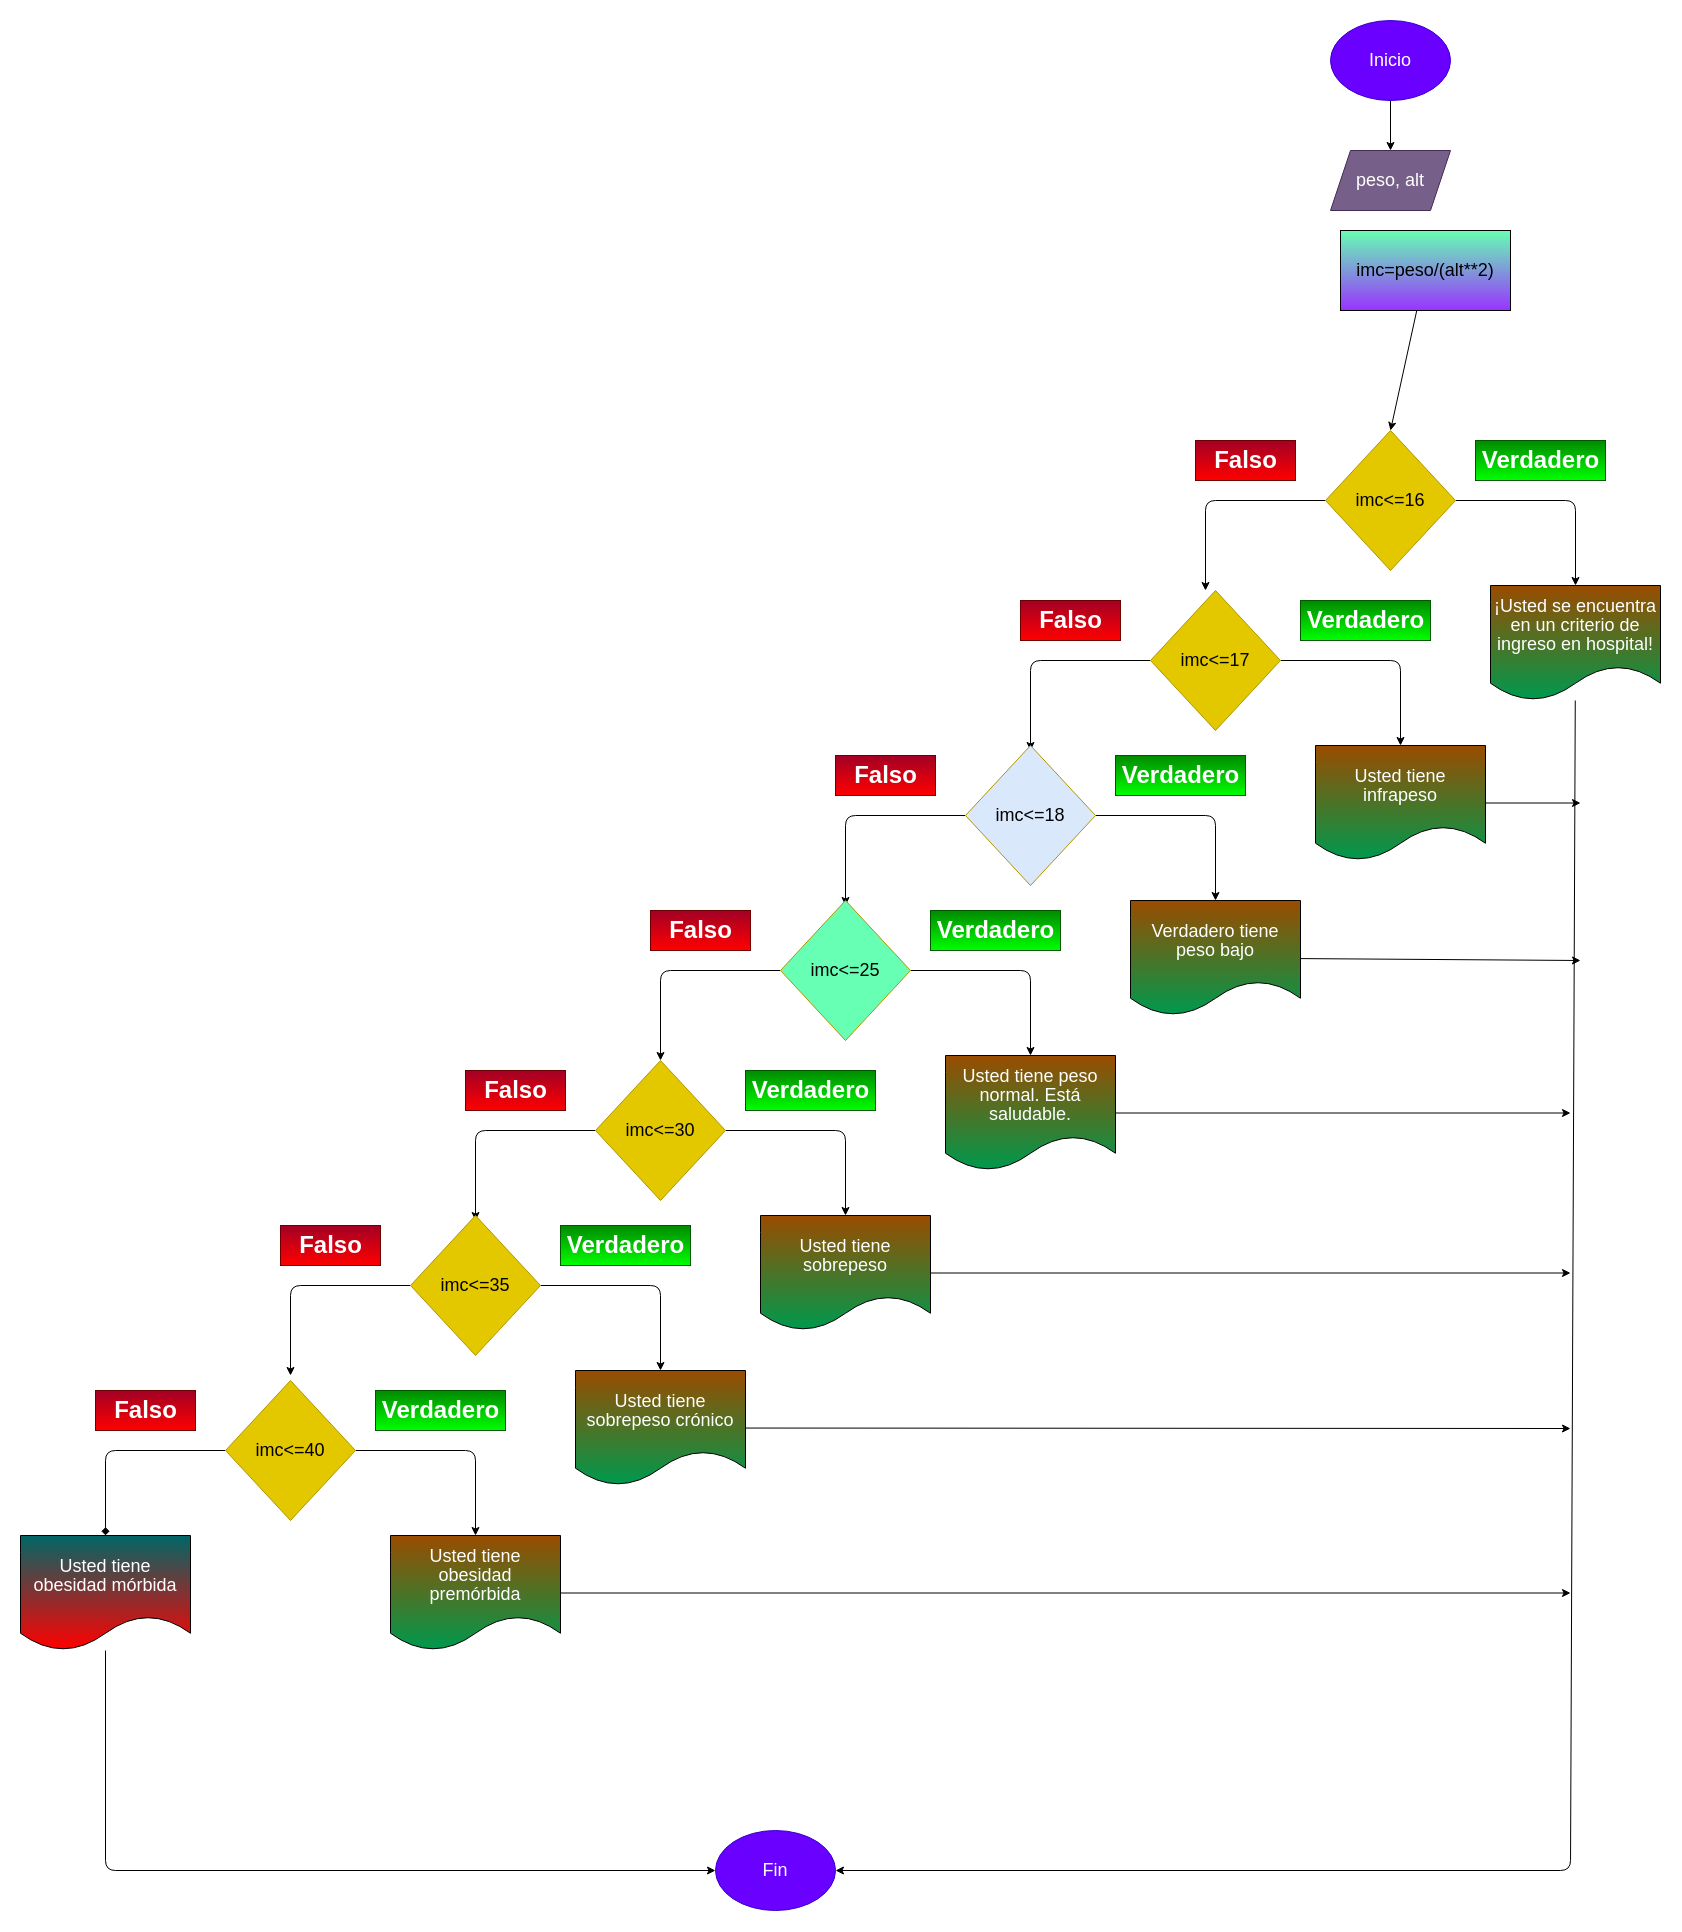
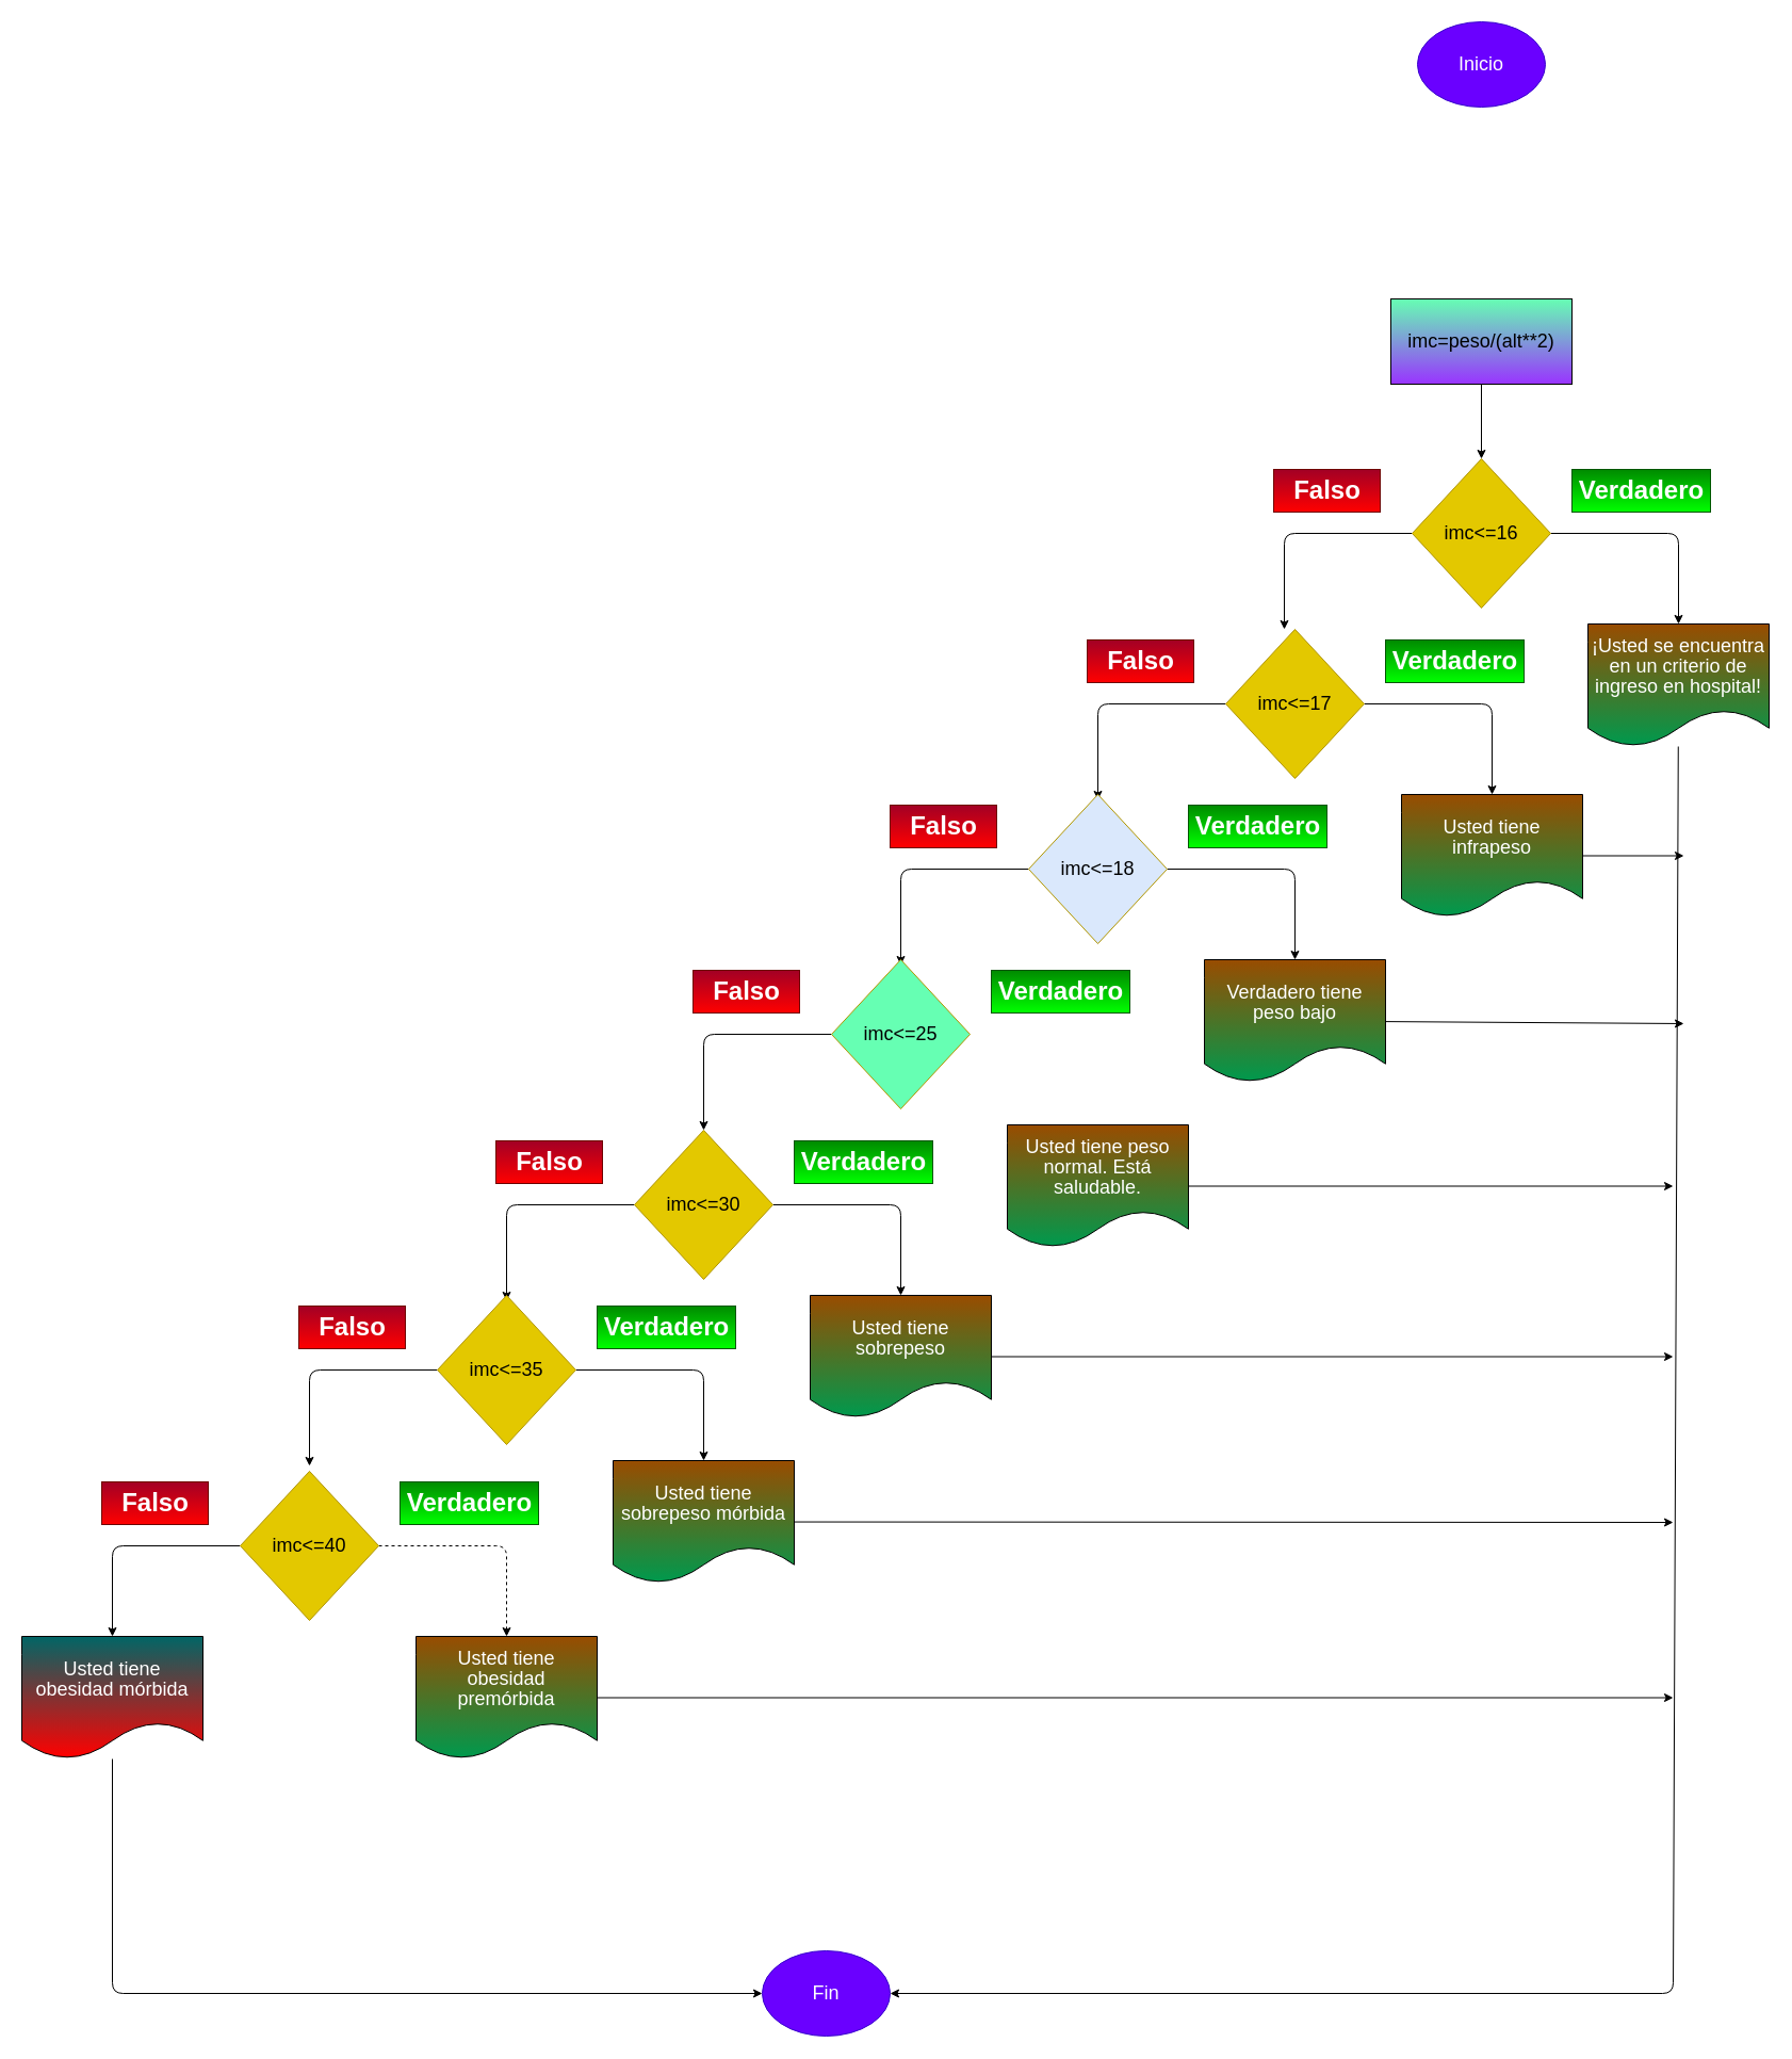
- <mxCell id="2" value="" style="edgeStyle=none;html=1;fontSize=18;" parent="1" source="3" target="4" edge="1"><mxGeometry relative="1" as="geometry" /></mxCell>
- <mxCell id="4" value="&lt;span style=&quot;font-size: 18px&quot;&gt;peso, alt&lt;/span&gt;" style="shape=parallelogram;perimeter=parallelogramPerimeter;whiteSpace=wrap;html=1;fixedSize=1;fillColor=#76608a;fontColor=#ffffff;strokeColor=#432D57;" parent="1" vertex="1"><mxGeometry x="1330" y="150" width="120" height="60" as="geometry" /></mxCell>
- <mxCell id="14" value="&lt;font style=&quot;font-size: 18px&quot;&gt;imc=peso/(alt**2)&lt;/font&gt;" style="rounded=0;whiteSpace=wrap;html=1;gradientColor=#9933FF;fillColor=#66FFB3;" vertex="1" parent="1"><mxGeometry x="1340" y="230" width="170" height="80" as="geometry" /></mxCell>
+ <mxCell id="14" value="&lt;font style=&quot;font-size: 18px&quot;&gt;imc=peso/(alt**2)&lt;/font&gt;" style="rounded=0;whiteSpace=wrap;html=1;gradientColor=#9933FF;fillColor=#66FFB3;" vertex="1" parent="1"><mxGeometry x="1305" y="280" width="170" height="80" as="geometry" /></mxCell>
- <mxCell id="29" style="edgeStyle=none;html=1;entryX=0.5;entryY=0;entryDx=0;entryDy=0;fontSize=18;" edge="1" parent="1" source="31" target="33"><mxGeometry relative="1" as="geometry"><Array as="points"><mxPoint x="1030" y="970" /></Array></mxGeometry></mxCell>
- <mxCell id="47" value="&lt;div style=&quot;line-height: 19px&quot;&gt;&lt;font style=&quot;font-size: 18px&quot; color=&quot;#ffffff&quot;&gt;Usted tiene sobrepeso crónico&lt;/font&gt;&lt;/div&gt;" style="shape=document;whiteSpace=wrap;html=1;boundedLbl=1;fontSize=18;gradientColor=#00994D;fillColor=#994C00;" vertex="1" parent="1"><mxGeometry x="575" y="1370" width="170" height="115" as="geometry" /></mxCell>
+ <mxCell id="47" value="&lt;div style=&quot;line-height: 19px&quot;&gt;&lt;font style=&quot;font-size: 18px&quot; color=&quot;#ffffff&quot;&gt;Usted tiene sobrepeso mórbida&lt;/font&gt;&lt;/div&gt;" style="shape=document;whiteSpace=wrap;html=1;boundedLbl=1;fontSize=18;gradientColor=#00994D;fillColor=#994C00;" vertex="1" parent="1"><mxGeometry x="575" y="1370" width="170" height="115" as="geometry" /></mxCell>
- <mxCell id="50" style="edgeStyle=none;html=1;entryX=0.5;entryY=0;entryDx=0;entryDy=0;fontSize=18;" edge="1" parent="1" source="52" target="54"><mxGeometry relative="1" as="geometry"><Array as="points"><mxPoint x="475" y="1450" /></Array></mxGeometry></mxCell>
+ <mxCell id="50" style="edgeStyle=none;html=1;entryX=0.5;entryY=0;entryDx=0;entryDy=0;fontSize=18;dashed=1;" edge="1" parent="1" source="52" target="54"><mxGeometry relative="1" as="geometry"><Array as="points"><mxPoint x="475" y="1450" /></Array></mxGeometry></mxCell>
- <mxCell id="51" style="edgeStyle=none;html=1;exitX=0;exitY=0.5;exitDx=0;exitDy=0;entryX=0.5;entryY=0;entryDx=0;entryDy=0;fontSize=18;endArrow=diamond;" edge="1" parent="1" source="52" target="58"><mxGeometry relative="1" as="geometry"><Array as="points"><mxPoint x="105" y="1450" /></Array><mxPoint x="105" y="1540" as="targetPoint" /></mxGeometry></mxCell>
+ <mxCell id="51" style="edgeStyle=none;html=1;exitX=0;exitY=0.5;exitDx=0;exitDy=0;entryX=0.5;entryY=0;entryDx=0;entryDy=0;fontSize=18;" edge="1" parent="1" source="52" target="58"><mxGeometry relative="1" as="geometry"><Array as="points"><mxPoint x="105" y="1450" /></Array><mxPoint x="105" y="1540" as="targetPoint" /></mxGeometry></mxCell>
